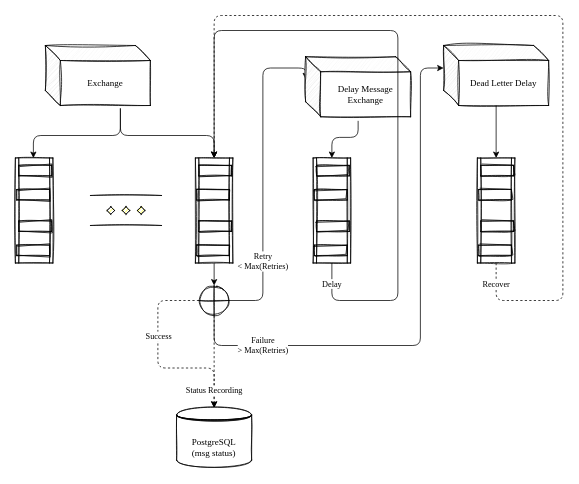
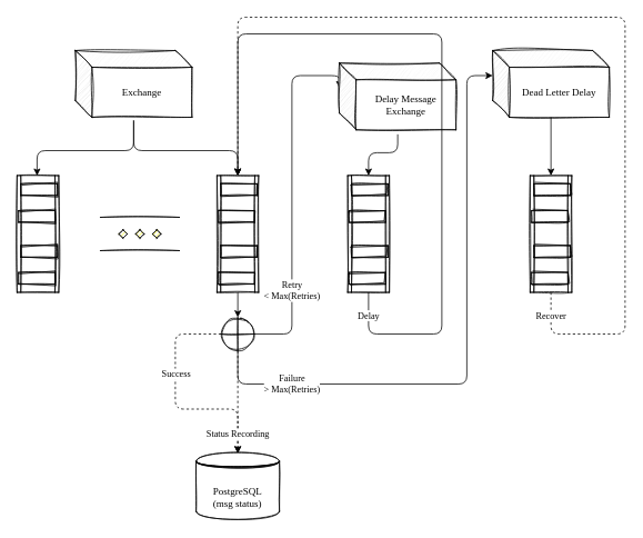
- <mxCell id="4" value="Exchange" style="shape=cube;whiteSpace=wrap;html=1;boundedLbl=1;backgroundOutline=1;darkOpacity=0.05;darkOpacity2=0.1;sketch=1;curveFitting=1;jiggle=2;fontFamily=Comic Sans MS;" parent="1" vertex="1"><mxGeometry x="60" y="60" width="140" height="80" as="geometry" /></mxCell>
+ <mxCell id="4" value="Exchange" style="shape=cube;whiteSpace=wrap;html=1;boundedLbl=1;backgroundOutline=1;darkOpacity=0.05;darkOpacity2=0.1;sketch=1;curveFitting=1;jiggle=2;fontFamily=Comic Sans MS;" parent="1" vertex="1"><mxGeometry x="90" y="60" width="140" height="80" as="geometry" /></mxCell>
